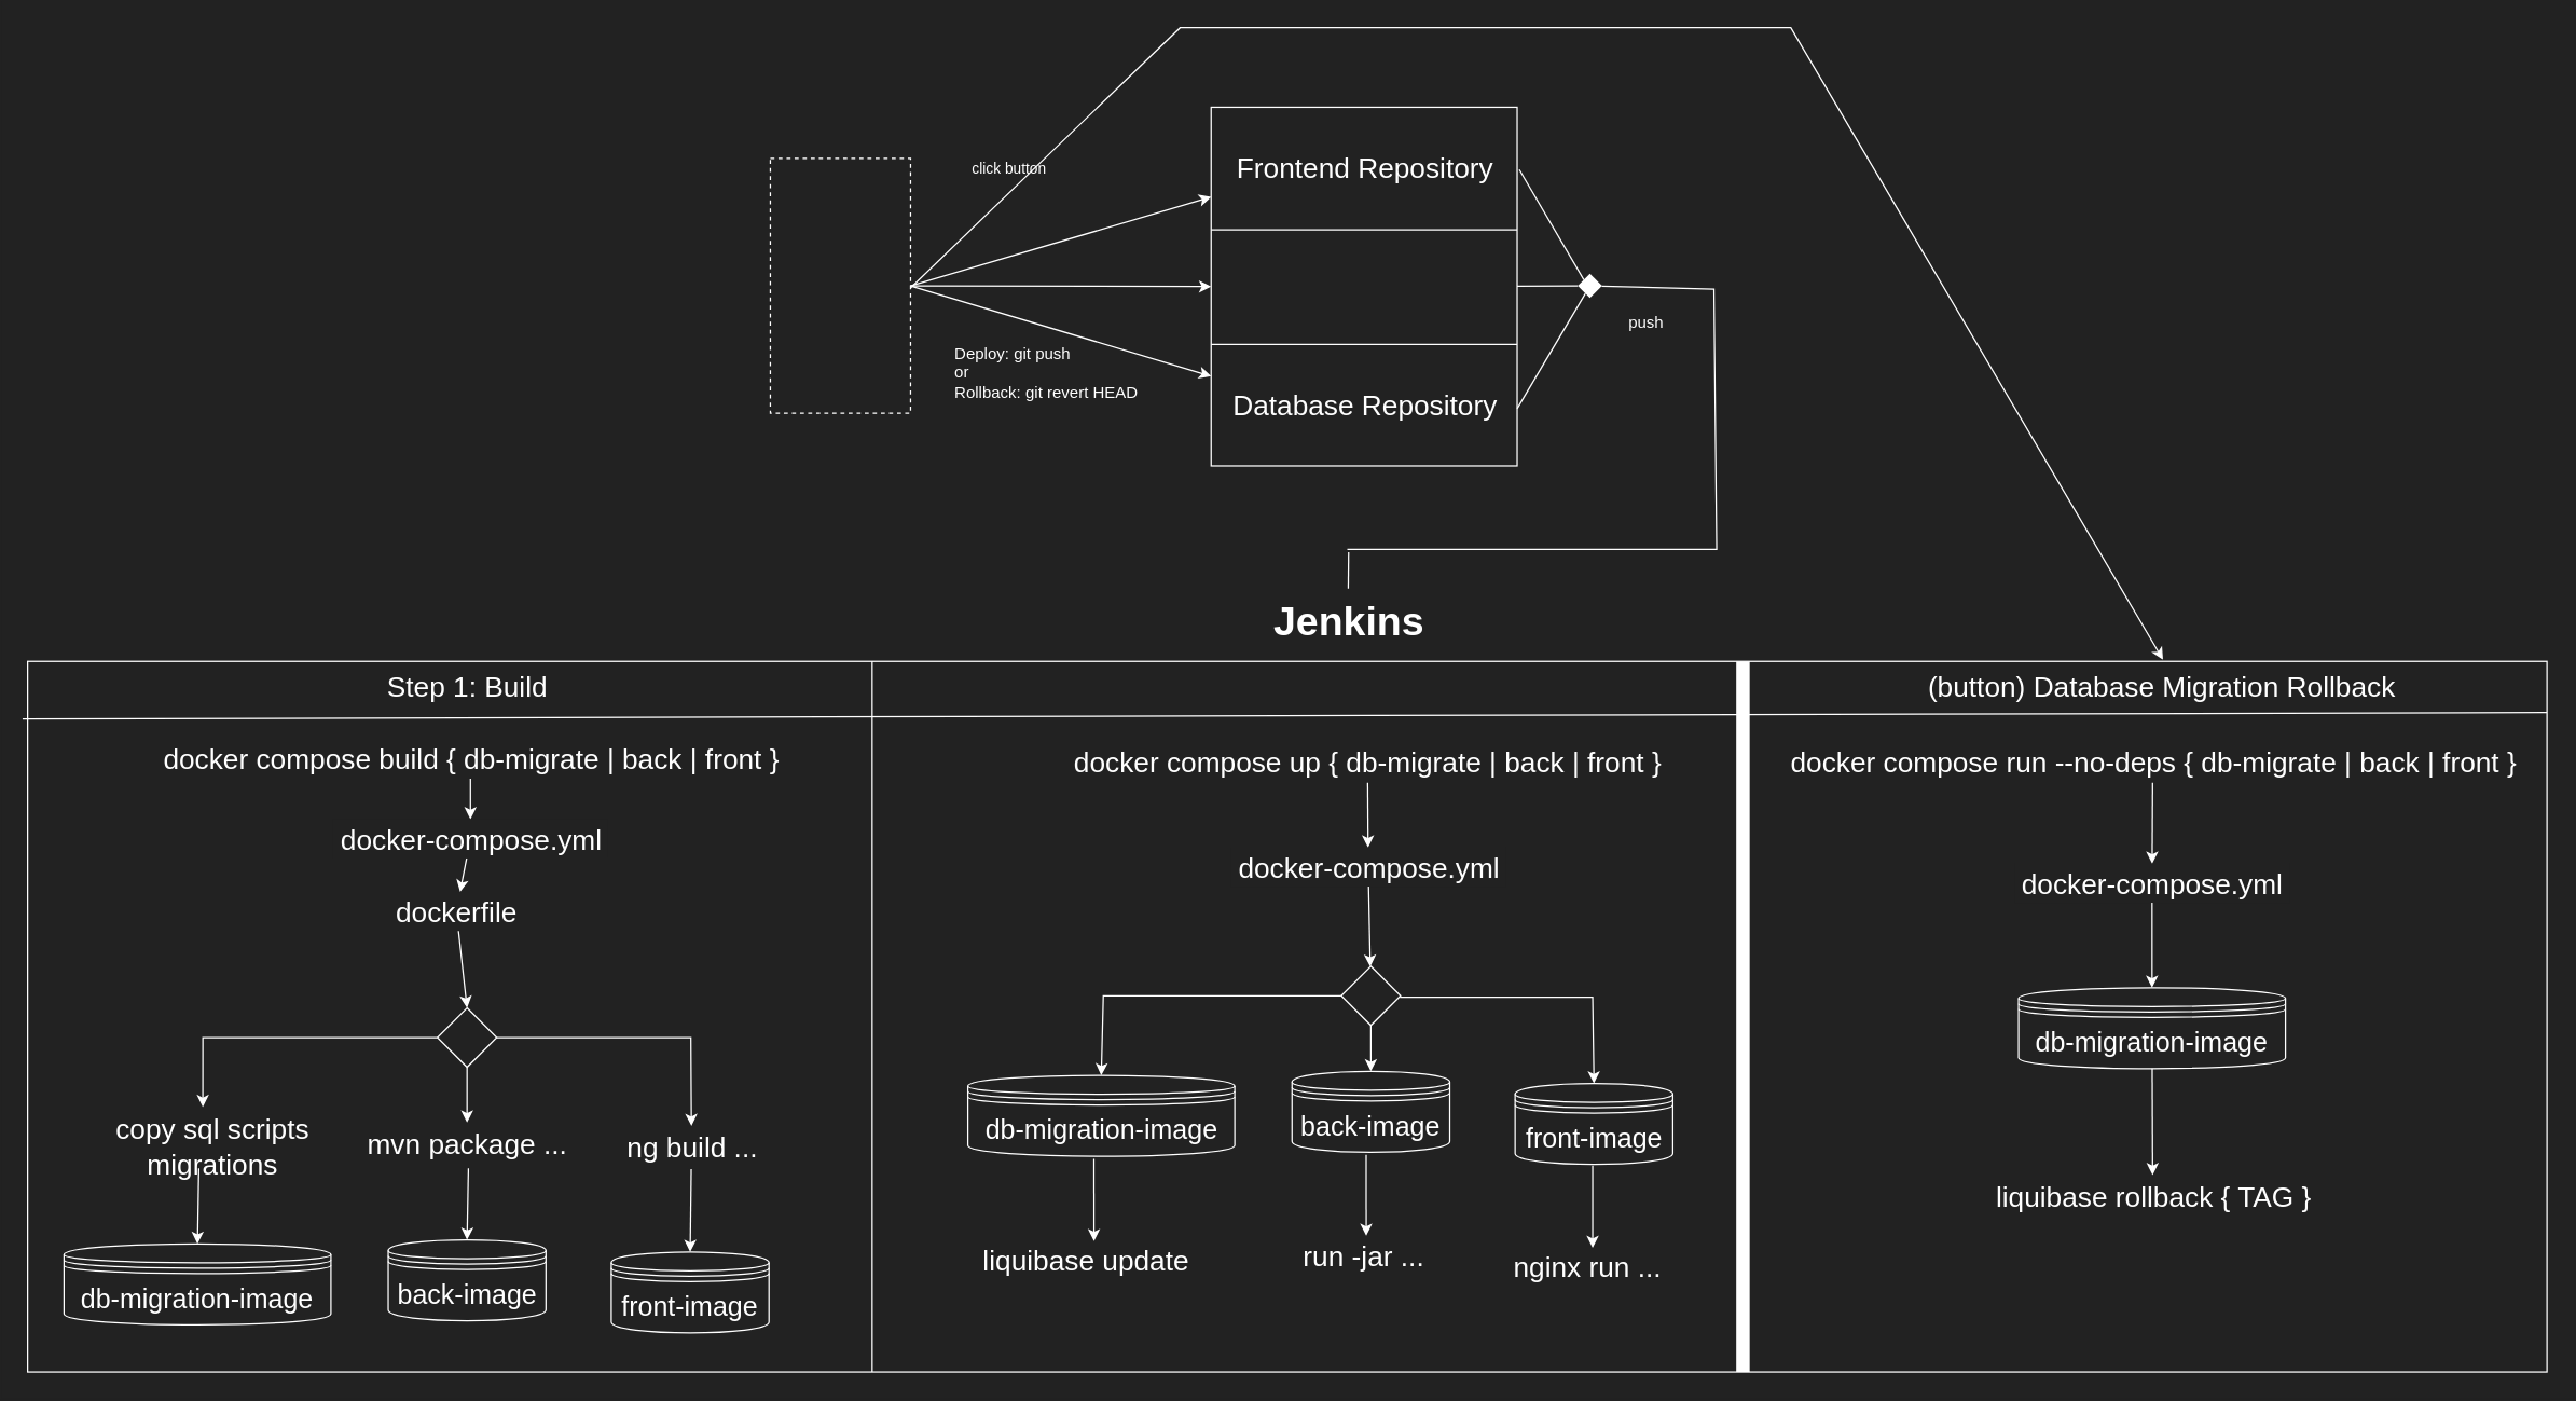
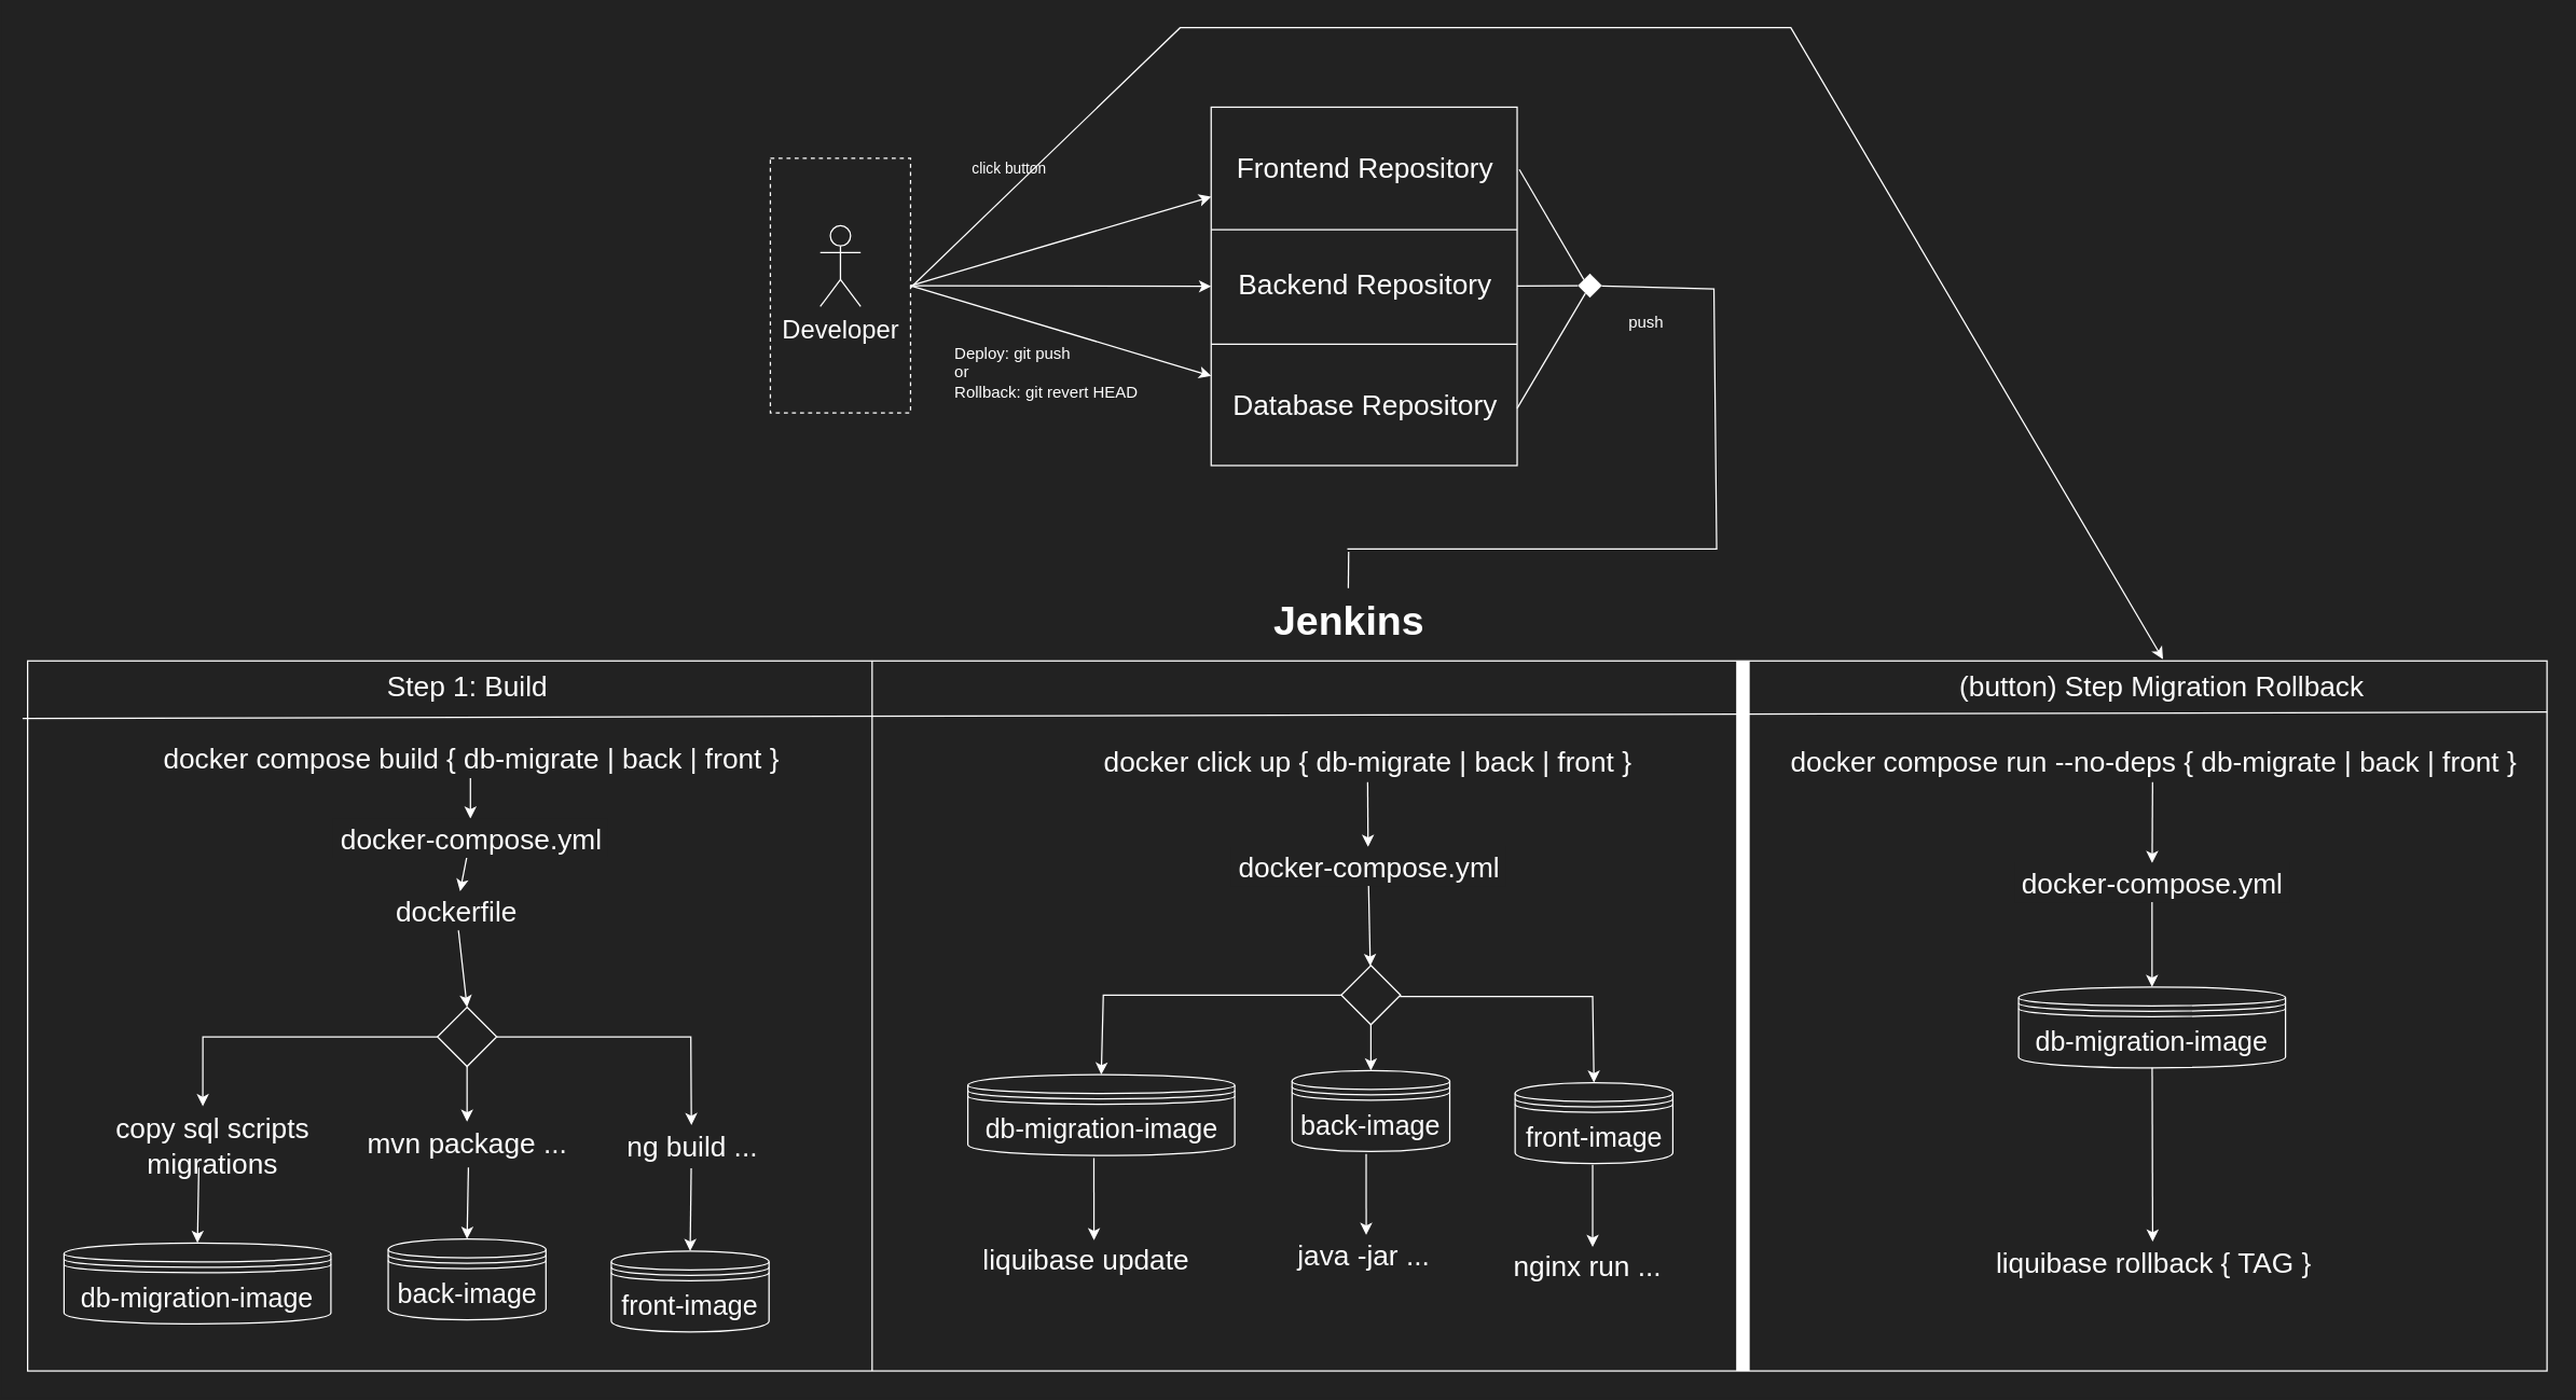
+ <mxCell id="2" value="Developer" style="shape=umlActor;verticalLabelPosition=bottom;verticalAlign=top;html=1;outlineConnect=0;fillColor=none;strokeColor=#FFFFFF;fontColor=#FFFFFF;fontSize=19;rounded=0;" parent="1" vertex="1"><mxGeometry x="608" y="167" width="30" height="60" as="geometry" /></mxCell>
+ <mxCell id="10" value="Backend Repository" style="text;html=1;align=center;verticalAlign=middle;resizable=0;points=[];autosize=1;strokeColor=none;fillColor=none;fontColor=#FFFFFF;fontSize=21;rounded=0;" parent="1" vertex="1"><mxGeometry x="908.5" y="191" width="206" height="37" as="geometry" /></mxCell>
- <mxCell id="60" value="(button) Database Migration Rollback" style="text;html=1;align=center;verticalAlign=middle;resizable=0;points=[];autosize=1;strokeColor=none;fillColor=none;fontColor=#FFFFFF;fontSize=21;rounded=0;" parent="1" vertex="1"><mxGeometry x="1420.5" y="490" width="365" height="37" as="geometry" /></mxCell>
+ <mxCell id="60" value="(button) Step Migration Rollback" style="text;html=1;align=center;verticalAlign=middle;resizable=0;points=[];autosize=1;strokeColor=none;fillColor=none;fontColor=#FFFFFF;fontSize=21;rounded=0;" parent="1" vertex="1"><mxGeometry x="1420.5" y="490" width="365" height="37" as="geometry" /></mxCell>
- <mxCell id="20" value="docker compose up&amp;nbsp;&lt;span style=&quot;color: rgb(255, 255, 255);&quot;&gt;{ db-migrate | back | front }&lt;/span&gt;" style="text;html=1;align=center;verticalAlign=middle;resizable=0;points=[];autosize=1;strokeColor=none;fillColor=none;fontColor=#FFFFFF;fontSize=21;rounded=0;spacing=-1;" parent="1" vertex="1"><mxGeometry x="790" y="549" width="448" height="31" as="geometry" /></mxCell>
+ <mxCell id="20" value="docker click up&amp;nbsp;&lt;span style=&quot;color: rgb(255, 255, 255);&quot;&gt;{ db-migrate | back | front }&lt;/span&gt;" style="text;html=1;align=center;verticalAlign=middle;resizable=0;points=[];autosize=1;strokeColor=none;fillColor=none;fontColor=#FFFFFF;fontSize=21;rounded=0;spacing=-1;" parent="1" vertex="1"><mxGeometry x="790" y="549" width="448" height="31" as="geometry" /></mxCell>
- <mxCell id="70" value="liquibase rollback { TAG }" style="text;html=1;align=center;verticalAlign=middle;resizable=0;points=[];autosize=1;strokeColor=none;fillColor=none;fontColor=#FFFFFF;fontSize=21;strokeWidth=2;rounded=0;spacing=-1;" parent="1" vertex="1"><mxGeometry x="1473.5" y="871" width="246" height="31" as="geometry" /></mxCell>
+ <mxCell id="70" value="liquibase rollback { TAG }" style="text;html=1;align=center;verticalAlign=middle;resizable=0;points=[];autosize=1;strokeColor=none;fillColor=none;fontColor=#FFFFFF;fontSize=21;strokeWidth=2;rounded=0;spacing=-1;" parent="1" vertex="1"><mxGeometry x="1473.5" y="921" width="246" height="31" as="geometry" /></mxCell>
- <mxCell id="27" value="run -jar ..." style="text;html=1;align=center;verticalAlign=middle;resizable=0;points=[];autosize=1;strokeColor=none;fillColor=none;fontColor=#FFFFFF;fontSize=21;strokeWidth=2;rounded=0;spacing=-1;" parent="1" vertex="1"><mxGeometry x="955.5" y="915" width="110" height="31" as="geometry" /></mxCell>
+ <mxCell id="27" value="java -jar ..." style="text;html=1;align=center;verticalAlign=middle;resizable=0;points=[];autosize=1;strokeColor=none;fillColor=none;fontColor=#FFFFFF;fontSize=21;strokeWidth=2;rounded=0;spacing=-1;" parent="1" vertex="1"><mxGeometry x="955.5" y="915" width="110" height="31" as="geometry" /></mxCell>
